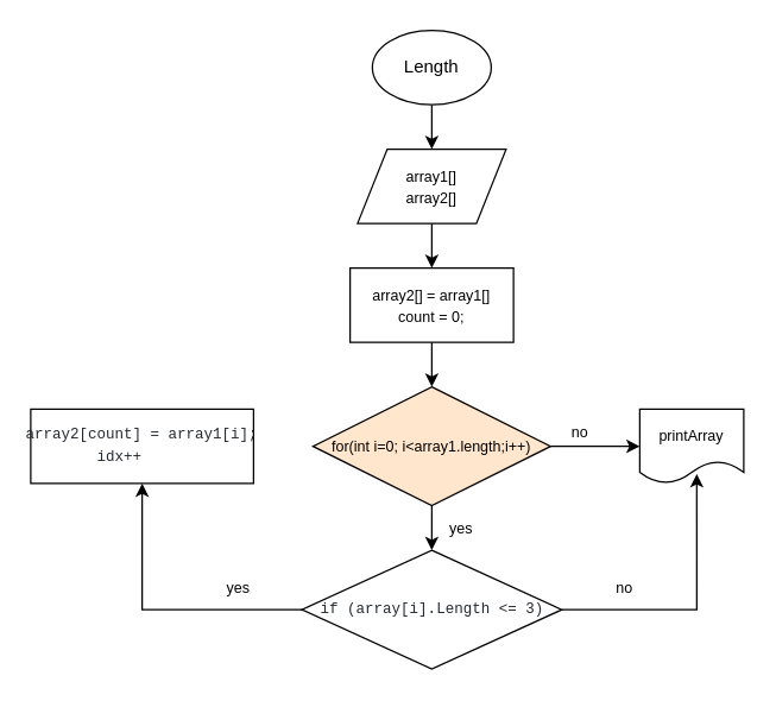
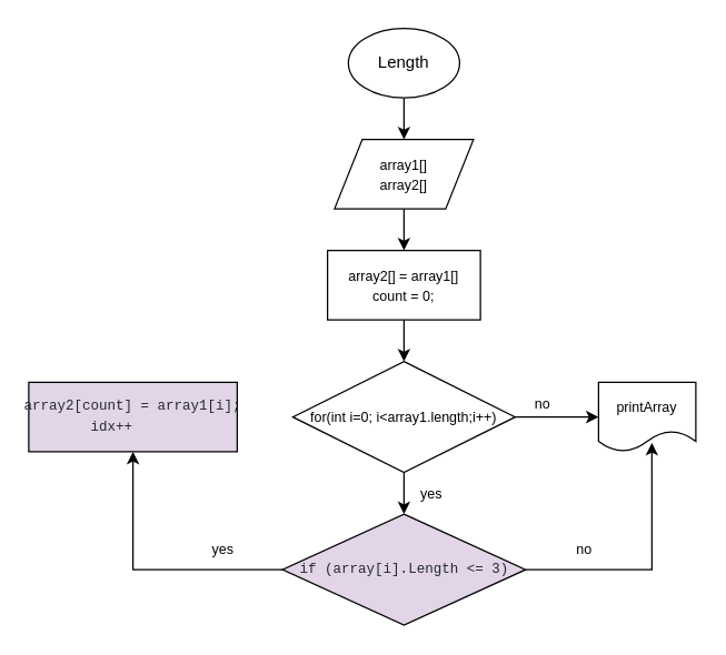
- <mxCell id="14" value="&lt;pre style=&quot;box-sizing: border-box; font-family: ui-monospace, SFMono-Regular, &amp;quot;SF Mono&amp;quot;, Menlo, Consolas, &amp;quot;Liberation Mono&amp;quot;, monospace; margin-top: 0px; margin-bottom: 0px; overflow-wrap: normal; padding: 16px; overflow: auto; line-height: 1.45; background-color: var(--color-canvas-subtle); border-radius: 6px; word-break: normal; color: rgb(36, 41, 47); text-align: start;&quot;&gt;&lt;font style=&quot;font-size: 10px;&quot;&gt;array2[count] &lt;span style=&quot;box-sizing: border-box; color: var(--color-prettylights-syntax-keyword);&quot; class=&quot;pl-k&quot;&gt;=&lt;/span&gt; &lt;span style=&quot;box-sizing: border-box; color: var(--color-prettylights-syntax-storage-modifier-import);&quot; class=&quot;pl-smi&quot;&gt;array1&lt;/span&gt;[&lt;span style=&quot;box-sizing: border-box; color: var(--color-prettylights-syntax-storage-modifier-import);&quot; class=&quot;pl-smi&quot;&gt;i&lt;/span&gt;];&lt;br&gt;&lt;/font&gt;&lt;font style=&quot;font-size: 10px;&quot;&gt;        &lt;span style=&quot;box-sizing: border-box; color: var(--color-prettylights-syntax-storage-modifier-import);&quot; class=&quot;pl-smi&quot;&gt;idx&lt;/span&gt;&lt;span style=&quot;box-sizing: border-box; color: var(--color-prettylights-syntax-keyword);&quot; class=&quot;pl-k&quot;&gt;++&lt;/span&gt;&lt;/font&gt;&lt;/pre&gt;" style="rounded=0;whiteSpace=wrap;html=1;fontSize=10;" vertex="1" parent="1"><mxGeometry x="20" y="275" width="150" height="50" as="geometry" /></mxCell>
+ <mxCell id="14" value="&lt;pre style=&quot;box-sizing: border-box; font-family: ui-monospace, SFMono-Regular, &amp;quot;SF Mono&amp;quot;, Menlo, Consolas, &amp;quot;Liberation Mono&amp;quot;, monospace; margin-top: 0px; margin-bottom: 0px; overflow-wrap: normal; padding: 16px; overflow: auto; line-height: 1.45; background-color: var(--color-canvas-subtle); border-radius: 6px; word-break: normal; color: rgb(36, 41, 47); text-align: start;&quot;&gt;&lt;font style=&quot;font-size: 10px;&quot;&gt;array2[count] &lt;span style=&quot;box-sizing: border-box; color: var(--color-prettylights-syntax-keyword);&quot; class=&quot;pl-k&quot;&gt;=&lt;/span&gt; &lt;span style=&quot;box-sizing: border-box; color: var(--color-prettylights-syntax-storage-modifier-import);&quot; class=&quot;pl-smi&quot;&gt;array1&lt;/span&gt;[&lt;span style=&quot;box-sizing: border-box; color: var(--color-prettylights-syntax-storage-modifier-import);&quot; class=&quot;pl-smi&quot;&gt;i&lt;/span&gt;];&lt;br&gt;&lt;/font&gt;&lt;font style=&quot;font-size: 10px;&quot;&gt;        &lt;span style=&quot;box-sizing: border-box; color: var(--color-prettylights-syntax-storage-modifier-import);&quot; class=&quot;pl-smi&quot;&gt;idx&lt;/span&gt;&lt;span style=&quot;box-sizing: border-box; color: var(--color-prettylights-syntax-keyword);&quot; class=&quot;pl-k&quot;&gt;++&lt;/span&gt;&lt;/font&gt;&lt;/pre&gt;" style="rounded=0;whiteSpace=wrap;html=1;fontSize=10;fillColor=#e1d5e7;" vertex="1" parent="1"><mxGeometry x="20" y="275" width="150" height="50" as="geometry" /></mxCell>
- <mxCell id="10" value="&lt;font style=&quot;font-size: 10px;&quot;&gt;for(int i=0; i&amp;lt;array1.length;i++)&lt;/font&gt;" style="rhombus;whiteSpace=wrap;html=1;fillColor=#ffe6cc;" vertex="1" parent="1"><mxGeometry x="210" y="260" width="160" height="80" as="geometry" /></mxCell>
+ <mxCell id="10" value="&lt;font style=&quot;font-size: 10px;&quot;&gt;for(int i=0; i&amp;lt;array1.length;i++)&lt;/font&gt;" style="rhombus;whiteSpace=wrap;html=1;" vertex="1" parent="1"><mxGeometry x="210" y="260" width="160" height="80" as="geometry" /></mxCell>
- <mxCell id="13" value="&lt;pre style=&quot;box-sizing: border-box; font-family: ui-monospace, SFMono-Regular, &amp;quot;SF Mono&amp;quot;, Menlo, Consolas, &amp;quot;Liberation Mono&amp;quot;, monospace; margin-top: 0px; margin-bottom: 0px; overflow-wrap: normal; padding: 16px; overflow: auto; line-height: 1.45; background-color: var(--color-canvas-subtle); border-radius: 6px; word-break: normal; color: rgb(36, 41, 47); text-align: start;&quot;&gt;&lt;font style=&quot;font-size: 10px;&quot;&gt;if (&lt;span style=&quot;box-sizing: border-box; color: var(--color-prettylights-syntax-storage-modifier-import);&quot; class=&quot;pl-smi&quot;&gt;array&lt;/span&gt;[&lt;span style=&quot;box-sizing: border-box; color: var(--color-prettylights-syntax-storage-modifier-import);&quot; class=&quot;pl-smi&quot;&gt;i&lt;/span&gt;].&lt;span style=&quot;box-sizing: border-box; color: var(--color-prettylights-syntax-storage-modifier-import);&quot; class=&quot;pl-smi&quot;&gt;Length&lt;/span&gt; &lt;span style=&quot;box-sizing: border-box; color: var(--color-prettylights-syntax-keyword);&quot; class=&quot;pl-k&quot;&gt;&amp;lt;=&lt;/span&gt; &lt;span style=&quot;box-sizing: border-box; color: var(--color-prettylights-syntax-constant);&quot; class=&quot;pl-c1&quot;&gt;3&lt;/span&gt;)&lt;/font&gt;&lt;/pre&gt;" style="rhombus;whiteSpace=wrap;html=1;" vertex="1" parent="1"><mxGeometry x="202.5" y="370" width="175" height="80" as="geometry" /></mxCell>
+ <mxCell id="13" value="&lt;pre style=&quot;box-sizing: border-box; font-family: ui-monospace, SFMono-Regular, &amp;quot;SF Mono&amp;quot;, Menlo, Consolas, &amp;quot;Liberation Mono&amp;quot;, monospace; margin-top: 0px; margin-bottom: 0px; overflow-wrap: normal; padding: 16px; overflow: auto; line-height: 1.45; background-color: var(--color-canvas-subtle); border-radius: 6px; word-break: normal; color: rgb(36, 41, 47); text-align: start;&quot;&gt;&lt;font style=&quot;font-size: 10px;&quot;&gt;if (&lt;span style=&quot;box-sizing: border-box; color: var(--color-prettylights-syntax-storage-modifier-import);&quot; class=&quot;pl-smi&quot;&gt;array&lt;/span&gt;[&lt;span style=&quot;box-sizing: border-box; color: var(--color-prettylights-syntax-storage-modifier-import);&quot; class=&quot;pl-smi&quot;&gt;i&lt;/span&gt;].&lt;span style=&quot;box-sizing: border-box; color: var(--color-prettylights-syntax-storage-modifier-import);&quot; class=&quot;pl-smi&quot;&gt;Length&lt;/span&gt; &lt;span style=&quot;box-sizing: border-box; color: var(--color-prettylights-syntax-keyword);&quot; class=&quot;pl-k&quot;&gt;&amp;lt;=&lt;/span&gt; &lt;span style=&quot;box-sizing: border-box; color: var(--color-prettylights-syntax-constant);&quot; class=&quot;pl-c1&quot;&gt;3&lt;/span&gt;)&lt;/font&gt;&lt;/pre&gt;" style="rhombus;whiteSpace=wrap;html=1;fillColor=#e1d5e7;" vertex="1" parent="1"><mxGeometry x="202.5" y="370" width="175" height="80" as="geometry" /></mxCell>
